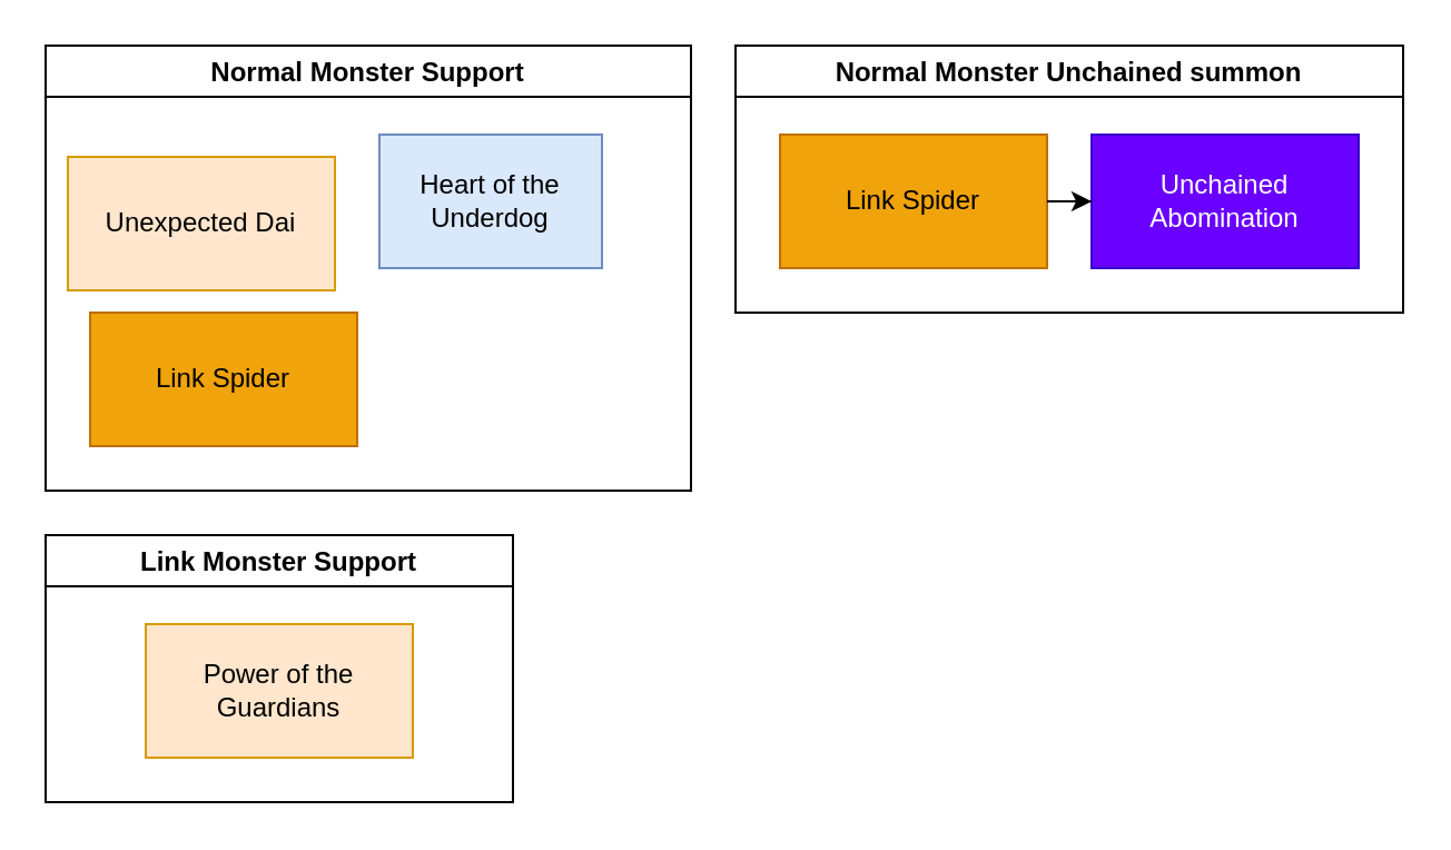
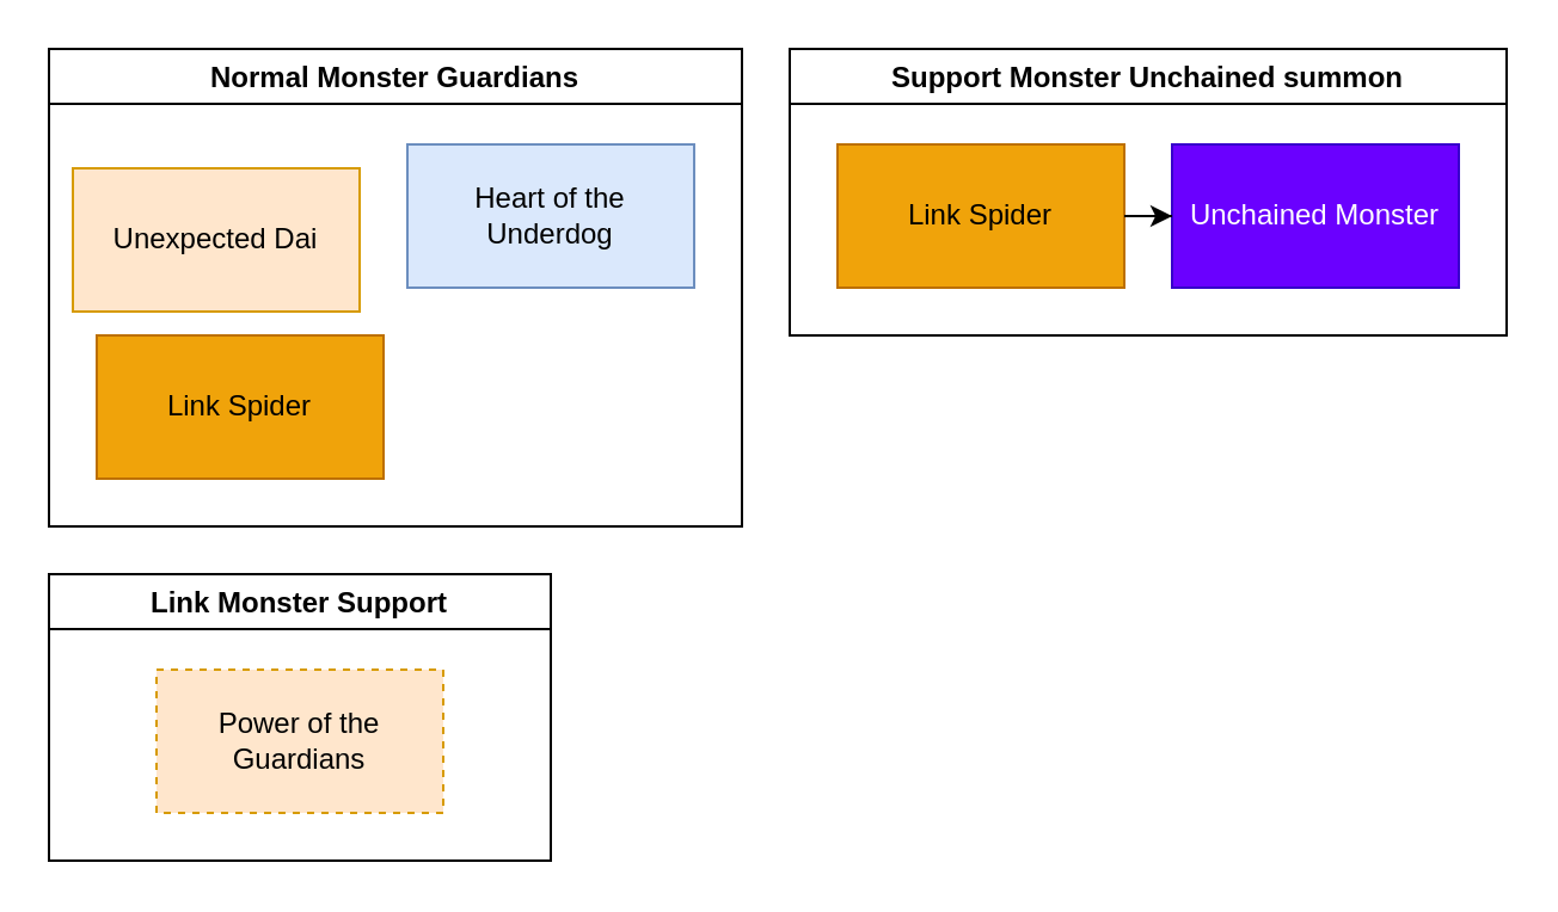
- <mxCell id="2" value="Normal Monster Support" style="swimlane;" parent="1" vertex="1"><mxGeometry x="20" y="20" width="290" height="200" as="geometry" /></mxCell>
+ <mxCell id="2" value="Normal Monster Guardians" style="swimlane;" parent="1" vertex="1"><mxGeometry x="20" y="20" width="290" height="200" as="geometry" /></mxCell>
- <mxCell id="8" value="Normal Monster Unchained summon" style="swimlane;" vertex="1" parent="1"><mxGeometry x="330" y="20" width="300" height="120" as="geometry" /></mxCell>
+ <mxCell id="8" value="Support Monster Unchained summon" style="swimlane;" vertex="1" parent="1"><mxGeometry x="330" y="20" width="300" height="120" as="geometry" /></mxCell>
- <mxCell id="4" value="Heart of the Underdog" style="whiteSpace=wrap;html=1;fillColor=#dae8fc;strokeColor=#6c8ebf;" parent="2" vertex="1"><mxGeometry x="150" y="40" width="100" height="60" as="geometry" /></mxCell>
+ <mxCell id="4" value="Heart of the Underdog" style="whiteSpace=wrap;html=1;fillColor=#dae8fc;strokeColor=#6c8ebf;" parent="2" vertex="1"><mxGeometry x="150" y="40" width="120" height="60" as="geometry" /></mxCell>
- <mxCell id="10" value="Unchained Abomination" style="whiteSpace=wrap;html=1;fillColor=#6a00ff;fontColor=#ffffff;strokeColor=#3700CC;" parent="8" vertex="1"><mxGeometry x="160" y="40" width="120" height="60" as="geometry" /></mxCell>
+ <mxCell id="10" value="Unchained Monster" style="whiteSpace=wrap;html=1;fillColor=#6a00ff;fontColor=#ffffff;strokeColor=#3700CC;" parent="8" vertex="1"><mxGeometry x="160" y="40" width="120" height="60" as="geometry" /></mxCell>
- <mxCell id="7" value="Power of the Guardians" style="whiteSpace=wrap;html=1;fillColor=#ffe6cc;strokeColor=#d79b00;" parent="6" vertex="1"><mxGeometry x="45" y="40" width="120" height="60" as="geometry" /></mxCell>
+ <mxCell id="7" value="Power of the Guardians" style="whiteSpace=wrap;html=1;fillColor=#ffe6cc;strokeColor=#d79b00;dashed=1;" parent="6" vertex="1"><mxGeometry x="45" y="40" width="120" height="60" as="geometry" /></mxCell>
